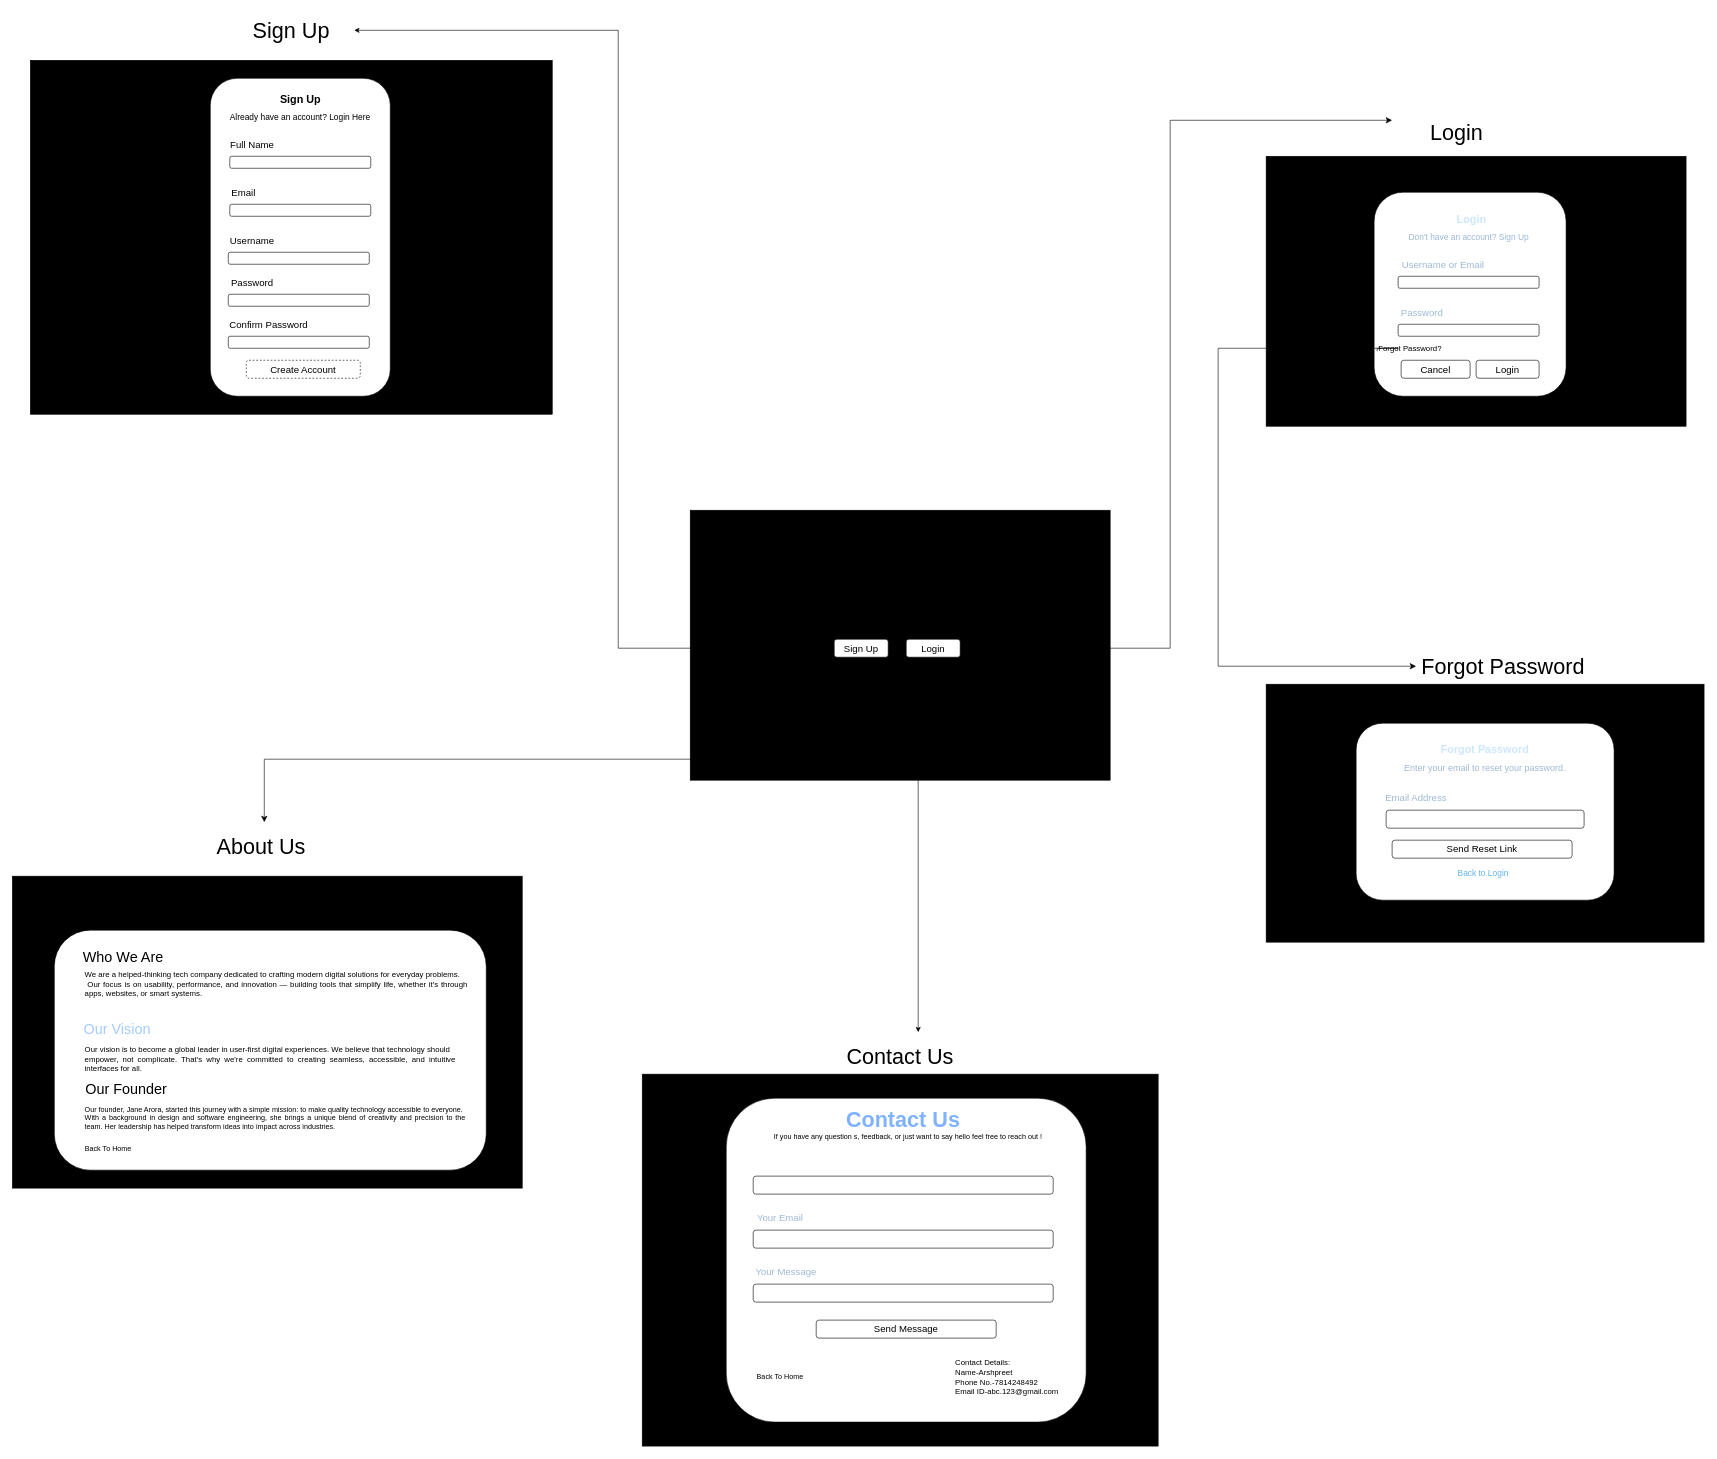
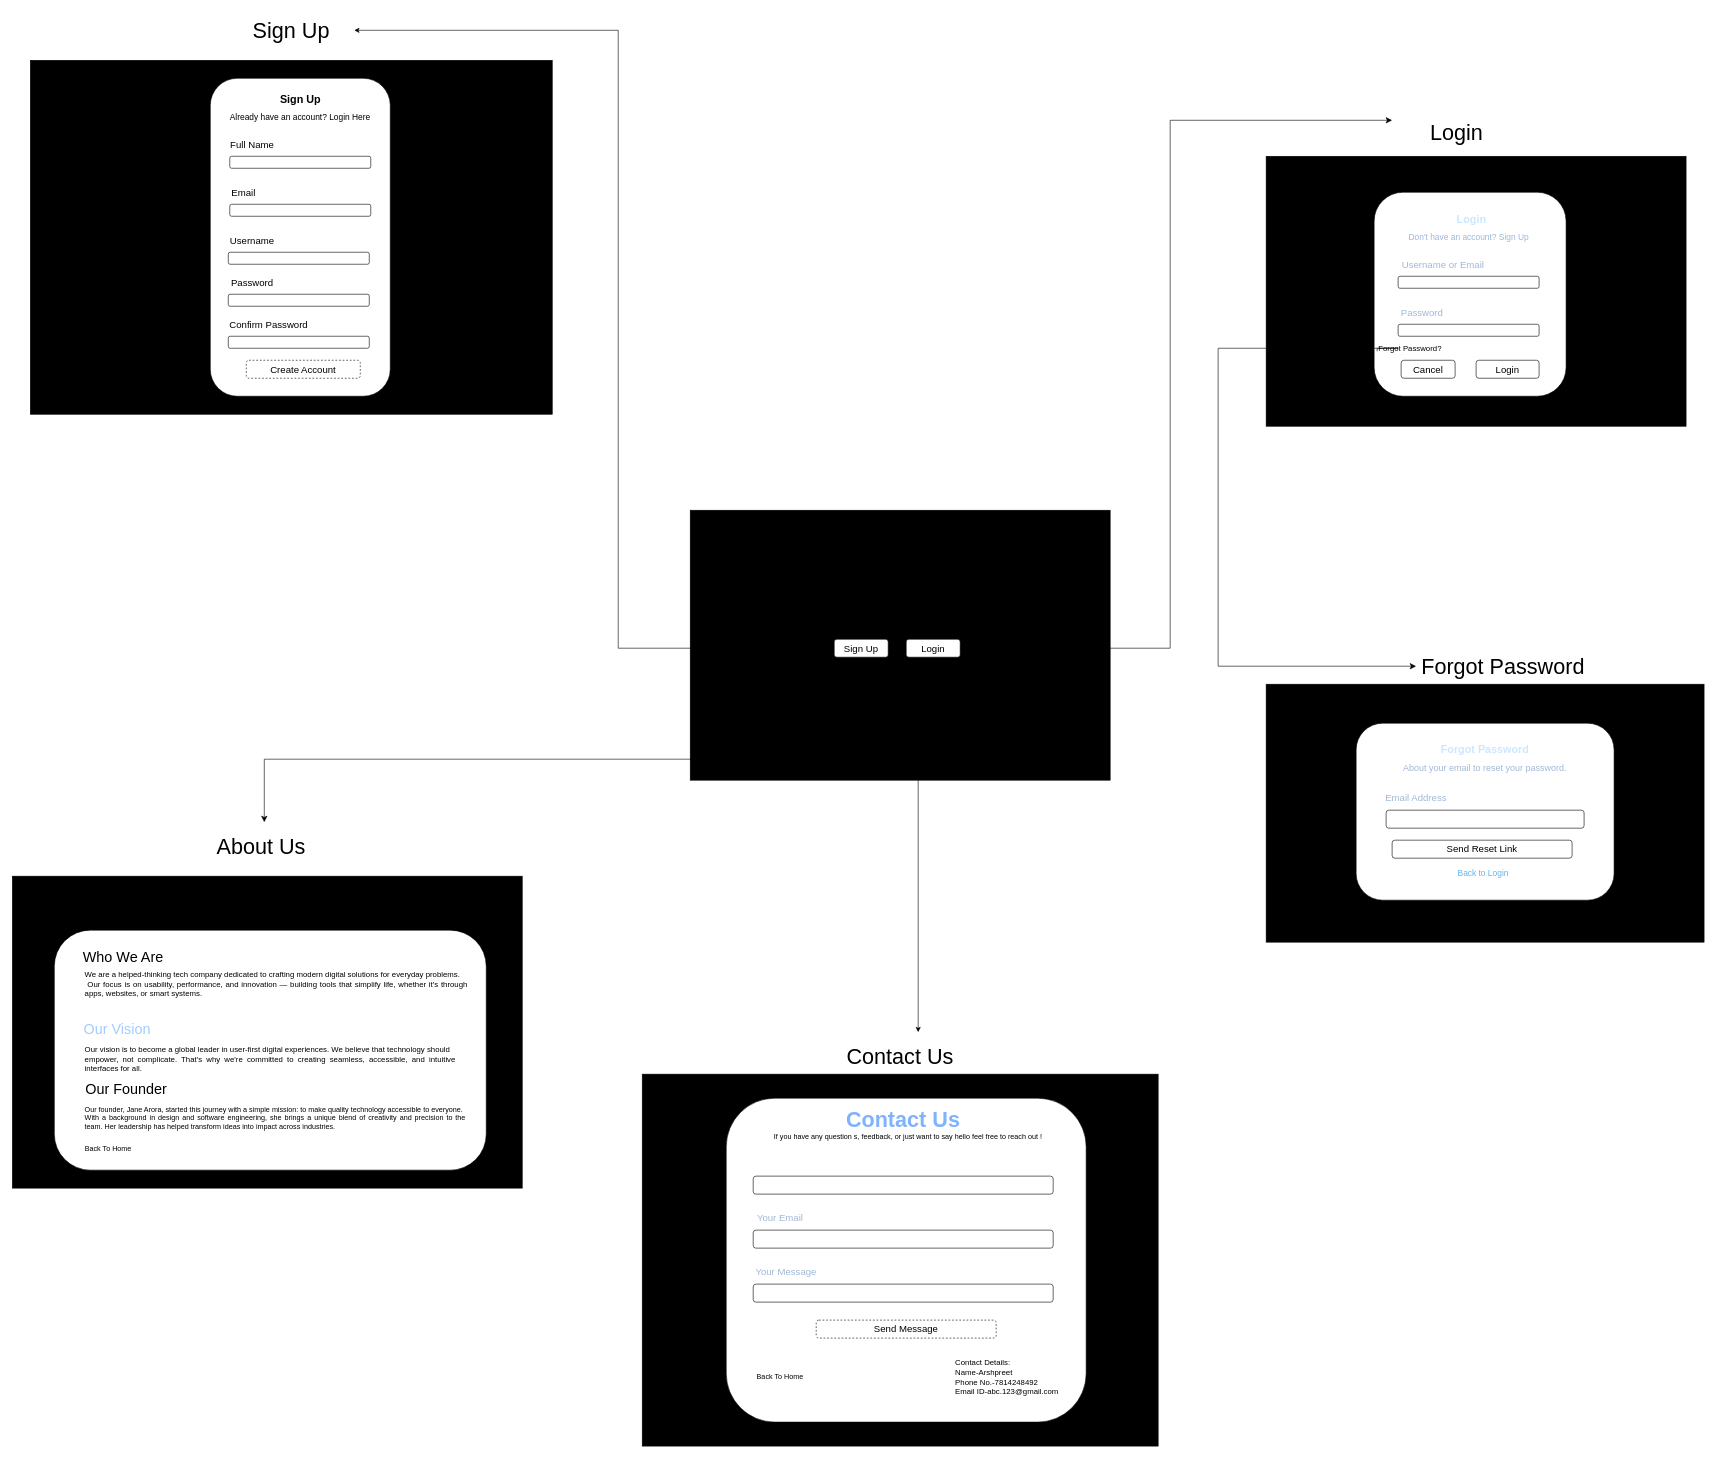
- <mxCell id="27" value="&lt;span style=&quot;font-size: 16px;&quot;&gt;Cancel&lt;/span&gt;" style="rounded=1;whiteSpace=wrap;html=1;fillColor=light-dark(#FFFFFF,#3182CE);strokeColor=light-dark(#000000,#3182CE);" vertex="1" parent="1"><mxGeometry x="2335" y="600" width="115" height="30" as="geometry" /></mxCell>
+ <mxCell id="27" value="&lt;span style=&quot;font-size: 16px;&quot;&gt;Cancel&lt;/span&gt;" style="rounded=1;whiteSpace=wrap;html=1;fillColor=light-dark(#FFFFFF,#3182CE);strokeColor=light-dark(#000000,#3182CE);" vertex="1" parent="1"><mxGeometry x="2335" y="600" width="90" height="30" as="geometry" /></mxCell>
- <mxCell id="31" value="&lt;font color=&quot;#a0b8d6&quot;&gt;&lt;span style=&quot;font-size: 15px;&quot;&gt;Enter your email to reset your password.&lt;/span&gt;&lt;/font&gt;" style="text;html=1;align=center;verticalAlign=middle;whiteSpace=wrap;rounded=0;" vertex="1" parent="1"><mxGeometry x="2330" y="1270" width="290" height="20" as="geometry" /></mxCell>
+ <mxCell id="31" value="&lt;font color=&quot;#a0b8d6&quot;&gt;&lt;span style=&quot;font-size: 15px;&quot;&gt;About your email to reset your password.&lt;/span&gt;&lt;/font&gt;" style="text;html=1;align=center;verticalAlign=middle;whiteSpace=wrap;rounded=0;" vertex="1" parent="1"><mxGeometry x="2330" y="1270" width="290" height="20" as="geometry" /></mxCell>
- <mxCell id="61" value="&lt;span style=&quot;font-size: 16px;&quot;&gt;Send Message&lt;/span&gt;" style="rounded=1;whiteSpace=wrap;html=1;fillColor=light-dark(#FFFFFF,#3182CE);strokeColor=light-dark(#000000,#3182CE);" vertex="1" parent="1"><mxGeometry x="1360" y="2200" width="300" height="30" as="geometry" /></mxCell>
+ <mxCell id="61" value="&lt;span style=&quot;font-size: 16px;&quot;&gt;Send Message&lt;/span&gt;" style="rounded=1;whiteSpace=wrap;html=1;fillColor=light-dark(#FFFFFF,#3182CE);strokeColor=light-dark(#000000,#3182CE);dashed=1;" vertex="1" parent="1"><mxGeometry x="1360" y="2200" width="300" height="30" as="geometry" /></mxCell>
